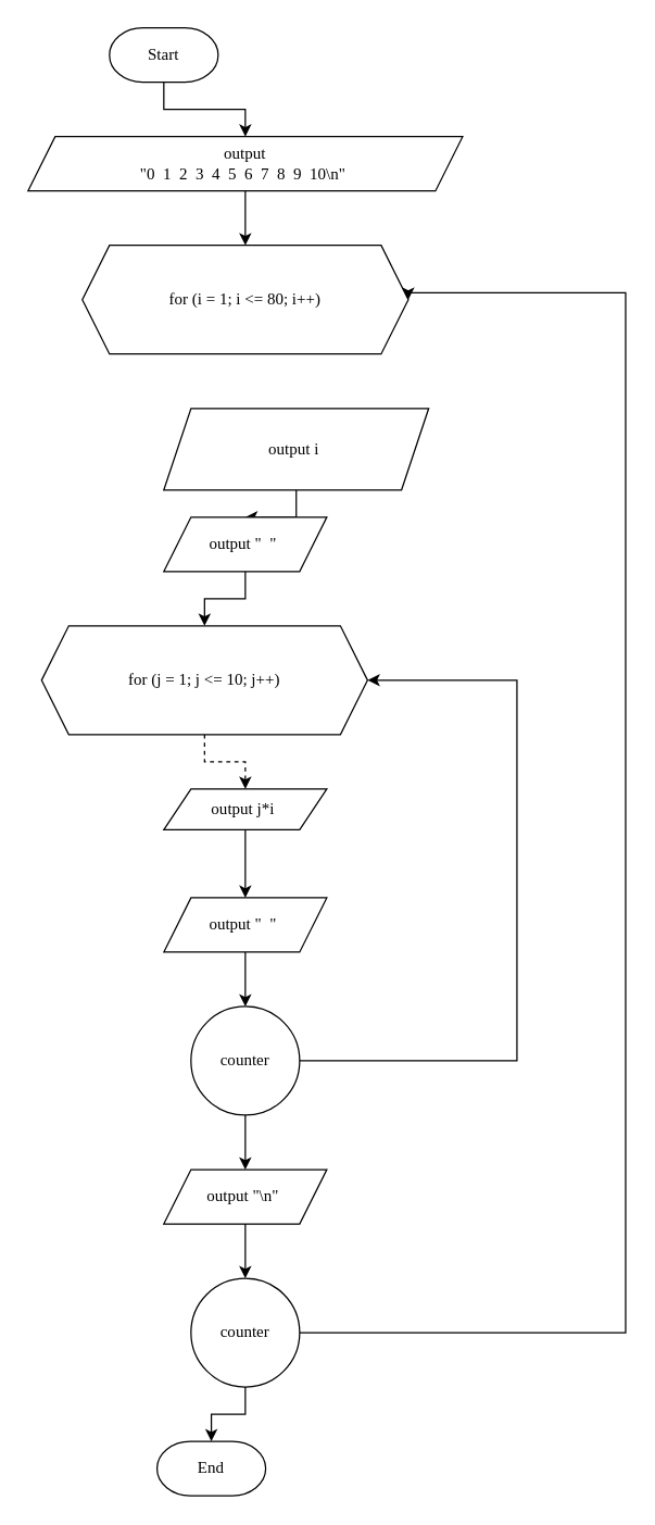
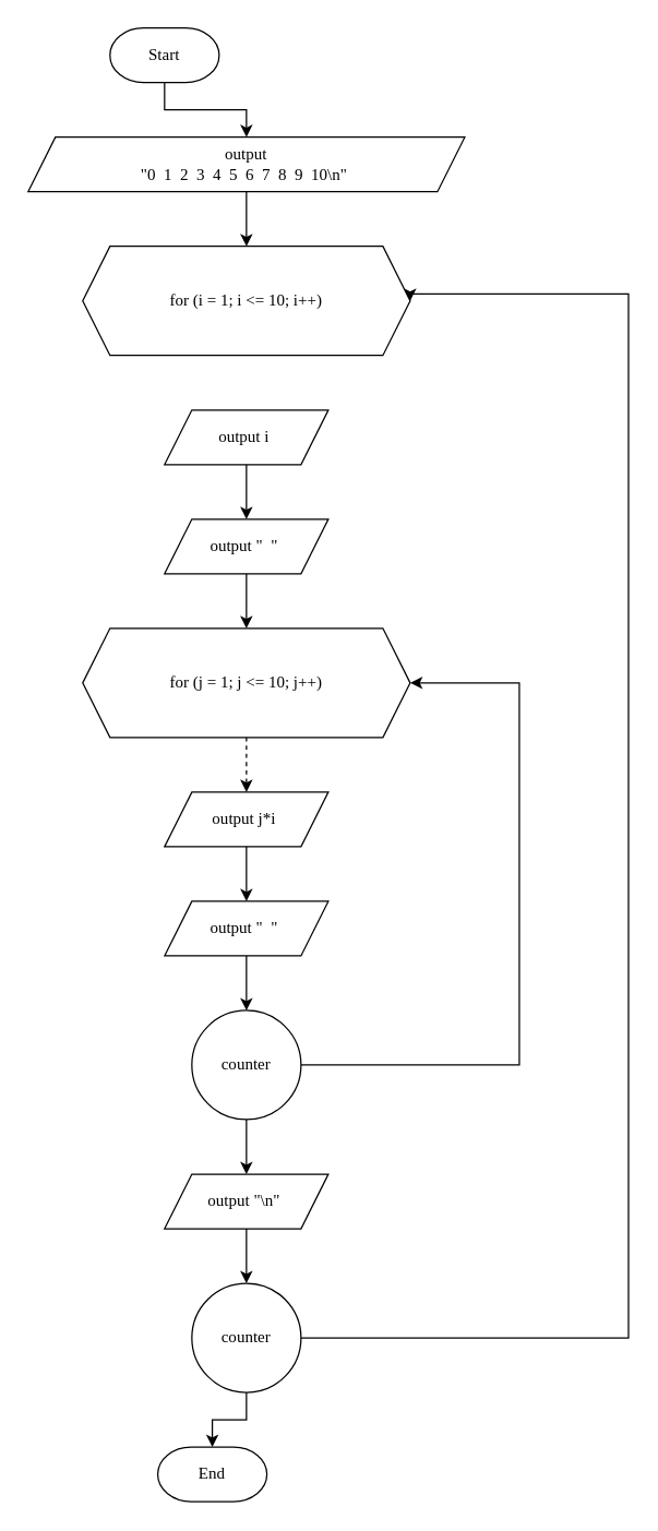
- <mxCell id="4" value="for (i = 1; i &amp;lt;= 80; i++)" style="shape=hexagon;perimeter=hexagonPerimeter2;whiteSpace=wrap;html=1;fixedSize=1;strokeWidth=1;fontFamily=Lucida Console;" parent="1" vertex="1"><mxGeometry x="60" y="180" width="240" height="80" as="geometry" /></mxCell>
+ <mxCell id="4" value="for (i = 1; i &amp;lt;= 10; i++)" style="shape=hexagon;perimeter=hexagonPerimeter2;whiteSpace=wrap;html=1;fixedSize=1;strokeWidth=1;fontFamily=Lucida Console;" parent="1" vertex="1"><mxGeometry x="60" y="180" width="240" height="80" as="geometry" /></mxCell>
- <mxCell id="6" value="output i&amp;nbsp;" style="shape=parallelogram;perimeter=parallelogramPerimeter;whiteSpace=wrap;html=1;fixedSize=1;strokeWidth=1;fontFamily=Lucida Console;" parent="1" vertex="1"><mxGeometry x="120" y="300" width="195" height="60" as="geometry" /></mxCell>
+ <mxCell id="6" value="output i&amp;nbsp;" style="shape=parallelogram;perimeter=parallelogramPerimeter;whiteSpace=wrap;html=1;fixedSize=1;strokeWidth=1;fontFamily=Lucida Console;" parent="1" vertex="1"><mxGeometry x="120" y="300" width="120" height="40" as="geometry" /></mxCell>
- <mxCell id="10" value="for (j = 1; j &amp;lt;= 10; j++)" style="shape=hexagon;perimeter=hexagonPerimeter2;whiteSpace=wrap;html=1;fixedSize=1;strokeWidth=1;fontFamily=Lucida Console;" parent="1" vertex="1"><mxGeometry x="30" y="460" width="240" height="80" as="geometry" /></mxCell>
+ <mxCell id="10" value="for (j = 1; j &amp;lt;= 10; j++)" style="shape=hexagon;perimeter=hexagonPerimeter2;whiteSpace=wrap;html=1;fixedSize=1;strokeWidth=1;fontFamily=Lucida Console;" parent="1" vertex="1"><mxGeometry x="60" y="460" width="240" height="80" as="geometry" /></mxCell>
- <mxCell id="12" value="output j*i&amp;nbsp;" style="shape=parallelogram;perimeter=parallelogramPerimeter;whiteSpace=wrap;html=1;fixedSize=1;strokeWidth=1;fontFamily=Lucida Console;" parent="1" vertex="1"><mxGeometry x="120" y="580" width="120" height="30" as="geometry" /></mxCell>
+ <mxCell id="12" value="output j*i&amp;nbsp;" style="shape=parallelogram;perimeter=parallelogramPerimeter;whiteSpace=wrap;html=1;fixedSize=1;strokeWidth=1;fontFamily=Lucida Console;" parent="1" vertex="1"><mxGeometry x="120" y="580" width="120" height="40" as="geometry" /></mxCell>
